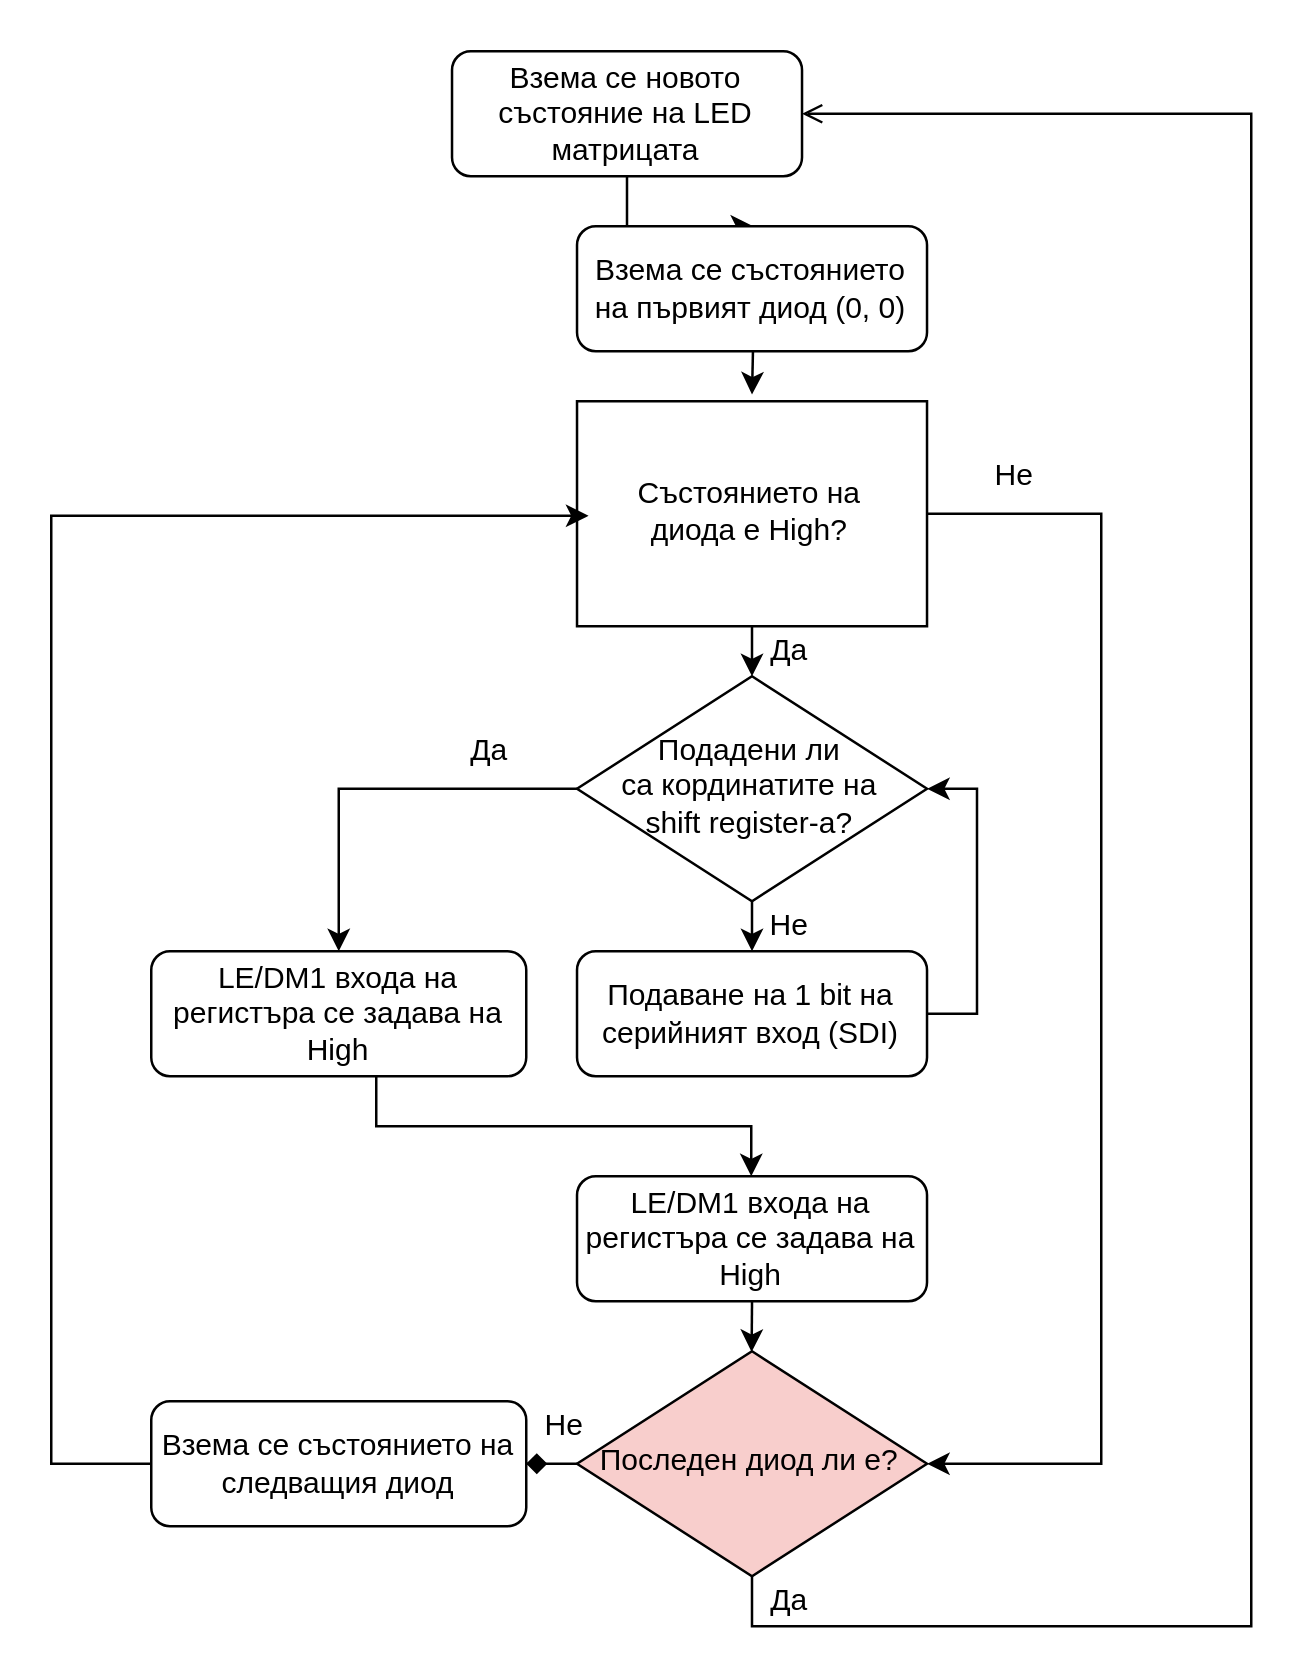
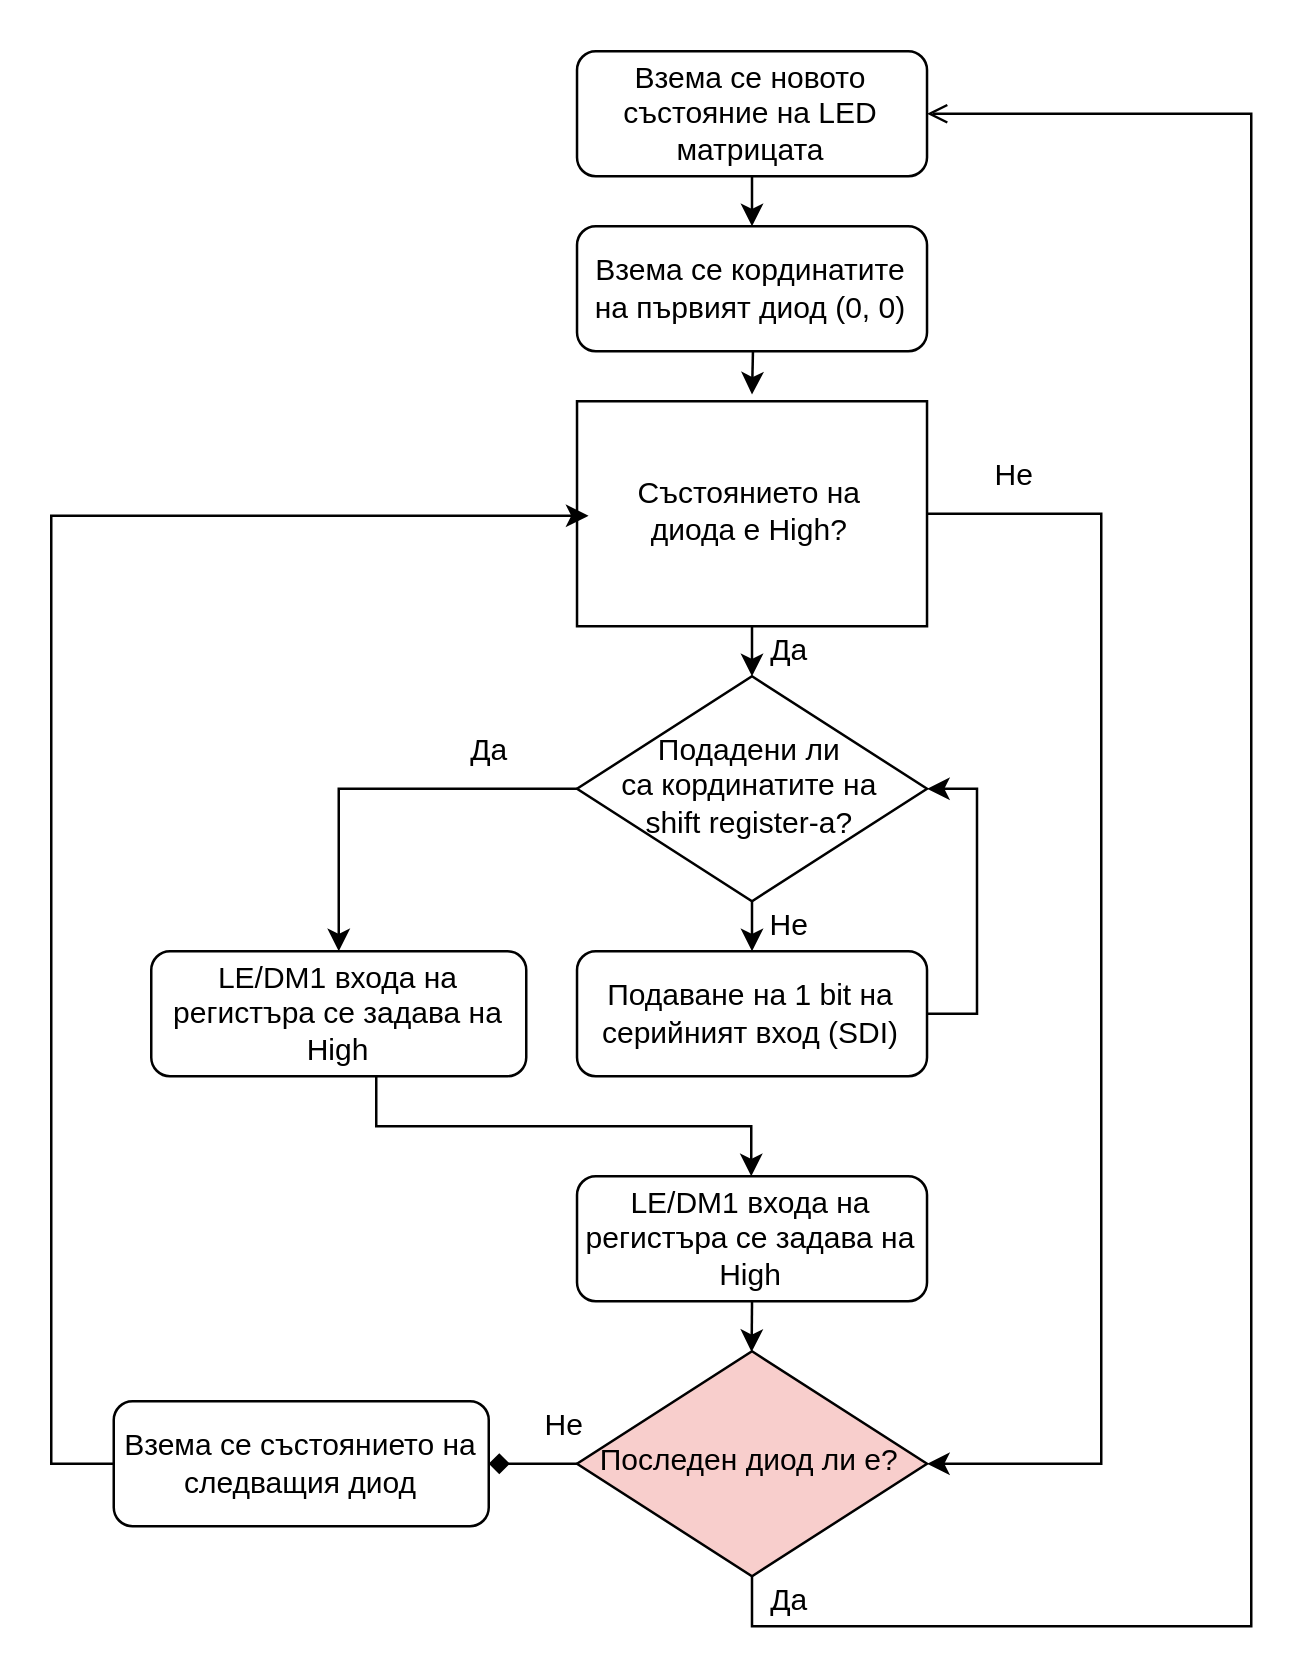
- <mxCell id="3" value="&lt;span style=&quot;white-space: normal&quot;&gt;Взема се новото състояние на LED матрицата&lt;br&gt;&lt;/span&gt;" style="rounded=1;whiteSpace=wrap;html=1;fontSize=12;glass=0;strokeWidth=1;shadow=0;" parent="1" vertex="1"><mxGeometry x="180.31" y="20" width="140" height="50" as="geometry" /></mxCell>
+ <mxCell id="3" value="&lt;span style=&quot;white-space: normal&quot;&gt;Взема се новото състояние на LED матрицата&lt;br&gt;&lt;/span&gt;" style="rounded=1;whiteSpace=wrap;html=1;fontSize=12;glass=0;strokeWidth=1;shadow=0;" parent="1" vertex="1"><mxGeometry x="230.31" y="20" width="140" height="50" as="geometry" /></mxCell>
- <mxCell id="14" value="&lt;span style=&quot;white-space: normal&quot;&gt;Взема се състоянието на първият диод (0, 0)&lt;br&gt;&lt;/span&gt;" style="rounded=1;whiteSpace=wrap;html=1;fontSize=12;glass=0;strokeWidth=1;shadow=0;" vertex="1" parent="1"><mxGeometry x="230.31" y="90" width="140" height="50" as="geometry" /></mxCell>
+ <mxCell id="14" value="&lt;span style=&quot;white-space: normal&quot;&gt;Взема се кординатите на първият диод (0, 0)&lt;br&gt;&lt;/span&gt;" style="rounded=1;whiteSpace=wrap;html=1;fontSize=12;glass=0;strokeWidth=1;shadow=0;" vertex="1" parent="1"><mxGeometry x="230.31" y="90" width="140" height="50" as="geometry" /></mxCell>
- <mxCell id="23" value="&lt;span style=&quot;white-space: normal&quot;&gt;Взема се състоянието на следващия диод&lt;br&gt;&lt;/span&gt;" style="rounded=1;whiteSpace=wrap;html=1;fontSize=12;glass=0;strokeWidth=1;shadow=0;" vertex="1" parent="1"><mxGeometry x="60" y="560" width="150" height="50" as="geometry" /></mxCell>
+ <mxCell id="23" value="&lt;span style=&quot;white-space: normal&quot;&gt;Взема се състоянието на следващия диод&lt;br&gt;&lt;/span&gt;" style="rounded=1;whiteSpace=wrap;html=1;fontSize=12;glass=0;strokeWidth=1;shadow=0;" vertex="1" parent="1"><mxGeometry x="45" y="560" width="150" height="50" as="geometry" /></mxCell>
